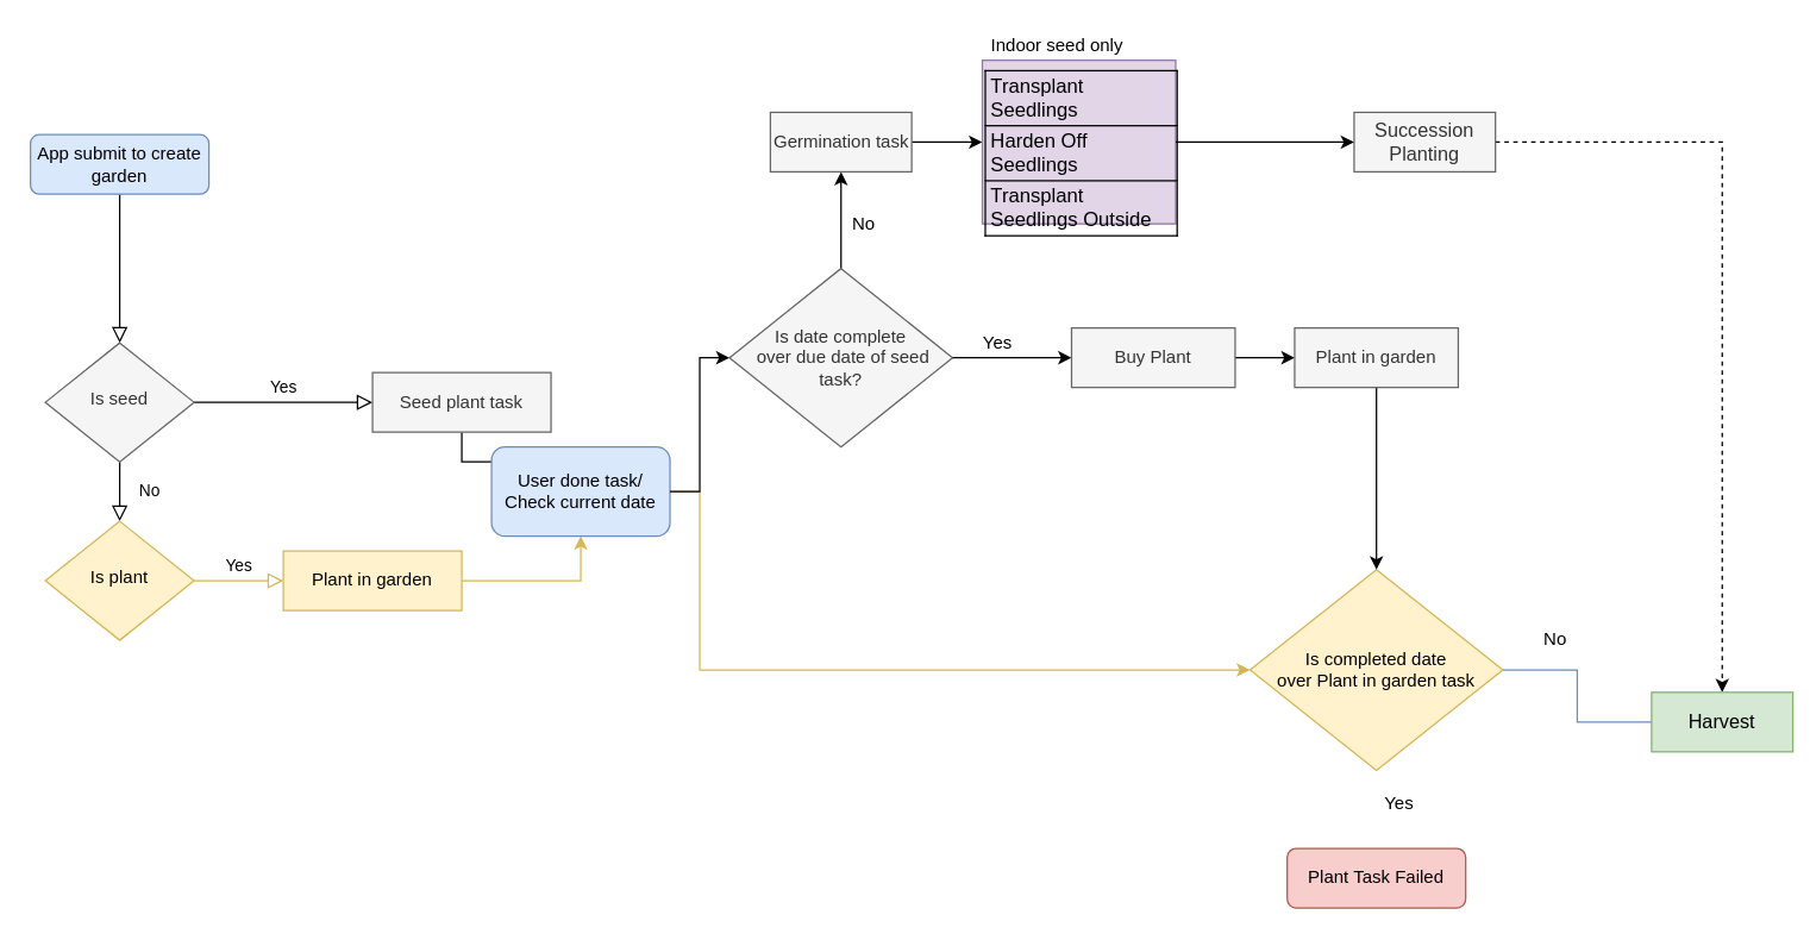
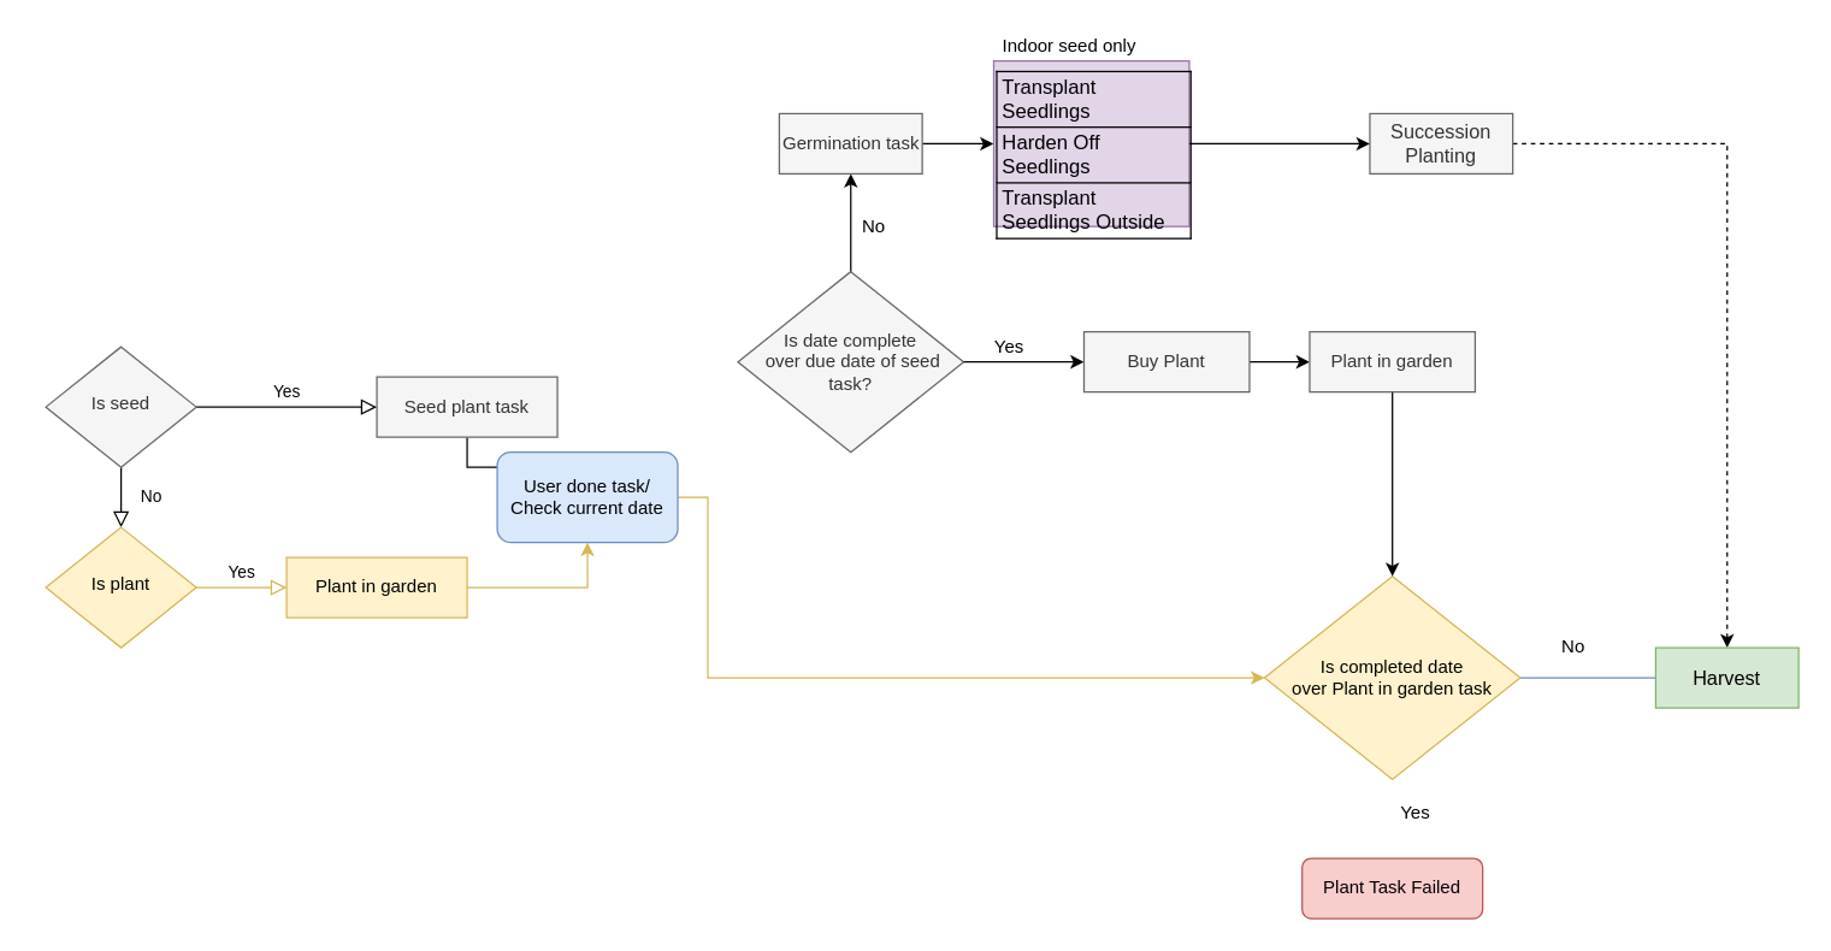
- <mxCell id="3" value="App submit to create garden" style="rounded=1;whiteSpace=wrap;html=1;fontSize=12;glass=0;strokeWidth=1;shadow=0;fillColor=#dae8fc;strokeColor=#6c8ebf;" parent="1" vertex="1"><mxGeometry x="20" y="90" width="120" height="40" as="geometry" /></mxCell>
- <mxCell id="2" value="" style="rounded=0;html=1;jettySize=auto;orthogonalLoop=1;fontSize=11;endArrow=block;endFill=0;endSize=8;strokeWidth=1;shadow=0;labelBackgroundColor=none;edgeStyle=orthogonalEdgeStyle;" parent="1" source="3" target="6" edge="1"><mxGeometry relative="1" as="geometry" /></mxCell>
- <mxCell id="27" value="" style="edgeStyle=orthogonalEdgeStyle;rounded=0;orthogonalLoop=1;jettySize=auto;html=1;exitX=1;exitY=0.5;exitDx=0;exitDy=0;entryX=0;entryY=0.5;entryDx=0;entryDy=0;" parent="1" source="17" target="26" edge="1"><mxGeometry relative="1" as="geometry"><mxPoint x="460" y="340" as="sourcePoint" /><mxPoint x="500" y="460" as="targetPoint" /></mxGeometry></mxCell>
- <mxCell id="23" value="&lt;span style=&quot;font-family: &amp;#34;arial&amp;#34; ; font-size: 13px ; text-align: left&quot;&gt;Harvest&lt;/span&gt;" style="whiteSpace=wrap;html=1;rounded=0;shadow=0;strokeWidth=1;glass=0;fillColor=#d5e8d4;strokeColor=#82b366;" parent="1" vertex="1"><mxGeometry x="1110" y="465" width="95" height="40" as="geometry" /></mxCell>
+ <mxCell id="23" value="&lt;span style=&quot;font-family: &amp;#34;arial&amp;#34; ; font-size: 13px ; text-align: left&quot;&gt;Harvest&lt;/span&gt;" style="whiteSpace=wrap;html=1;rounded=0;shadow=0;strokeWidth=1;glass=0;fillColor=#d5e8d4;strokeColor=#82b366;" parent="1" vertex="1"><mxGeometry x="1100" y="430" width="95" height="40" as="geometry" /></mxCell>
